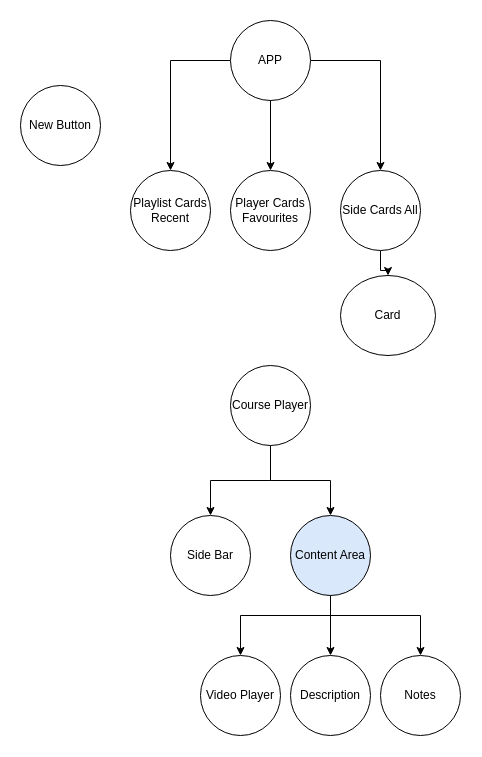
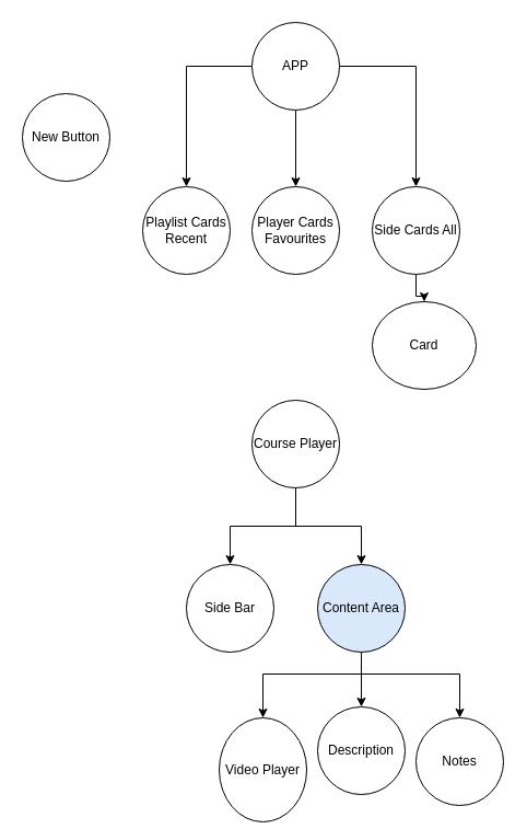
- <mxCell id="22" value="Video Player" style="ellipse;whiteSpace=wrap;html=1;aspect=fixed;" vertex="1" parent="1"><mxGeometry x="200" y="655" width="80" height="80" as="geometry" /></mxCell>
+ <mxCell id="22" value="Video Player" style="ellipse;whiteSpace=wrap;html=1;aspect=fixed;" vertex="1" parent="1"><mxGeometry x="200" y="655" width="80" height="95" as="geometry" /></mxCell>
- <mxCell id="21" value="Description" style="ellipse;whiteSpace=wrap;html=1;aspect=fixed;" vertex="1" parent="1"><mxGeometry x="290" y="655" width="80" height="80" as="geometry" /></mxCell>
+ <mxCell id="21" value="Description" style="ellipse;whiteSpace=wrap;html=1;aspect=fixed;" vertex="1" parent="1"><mxGeometry x="290" y="645" width="80" height="80" as="geometry" /></mxCell>
